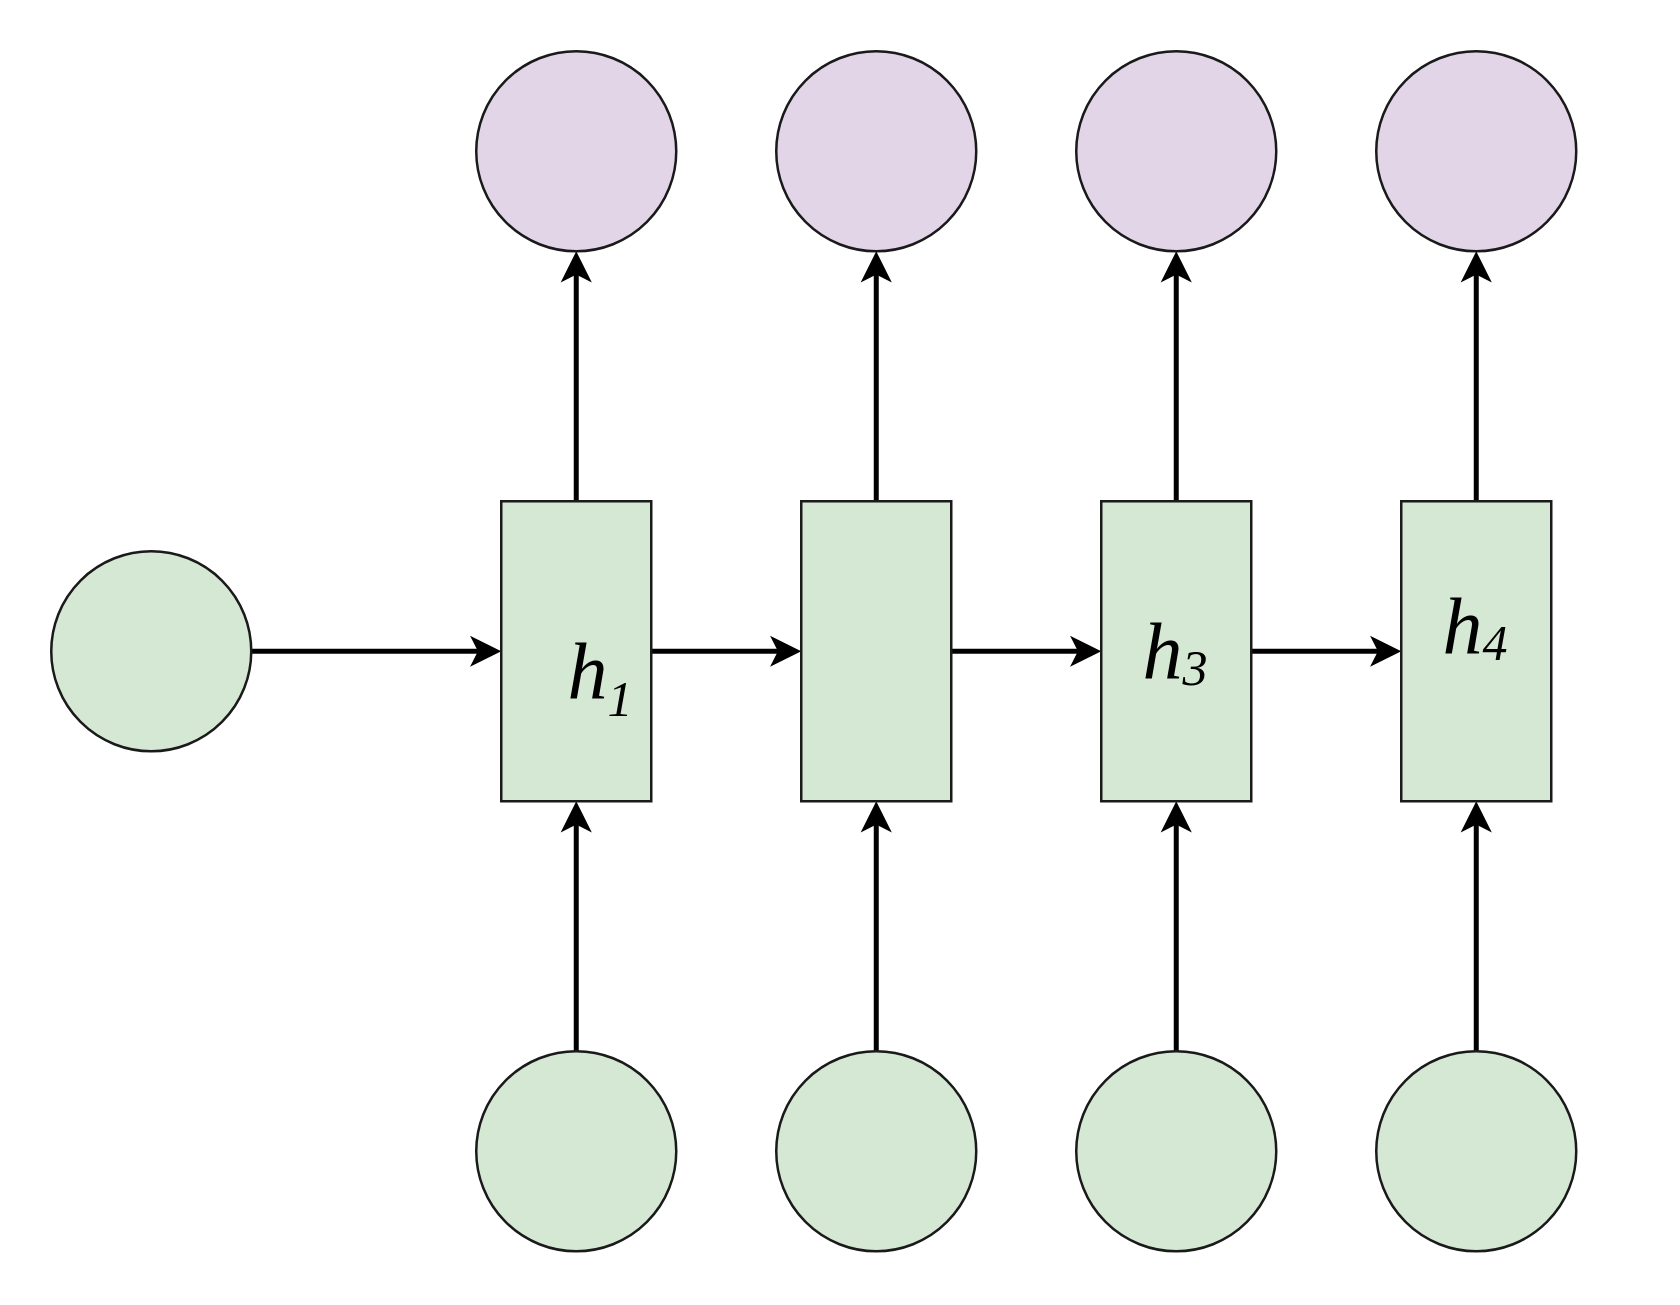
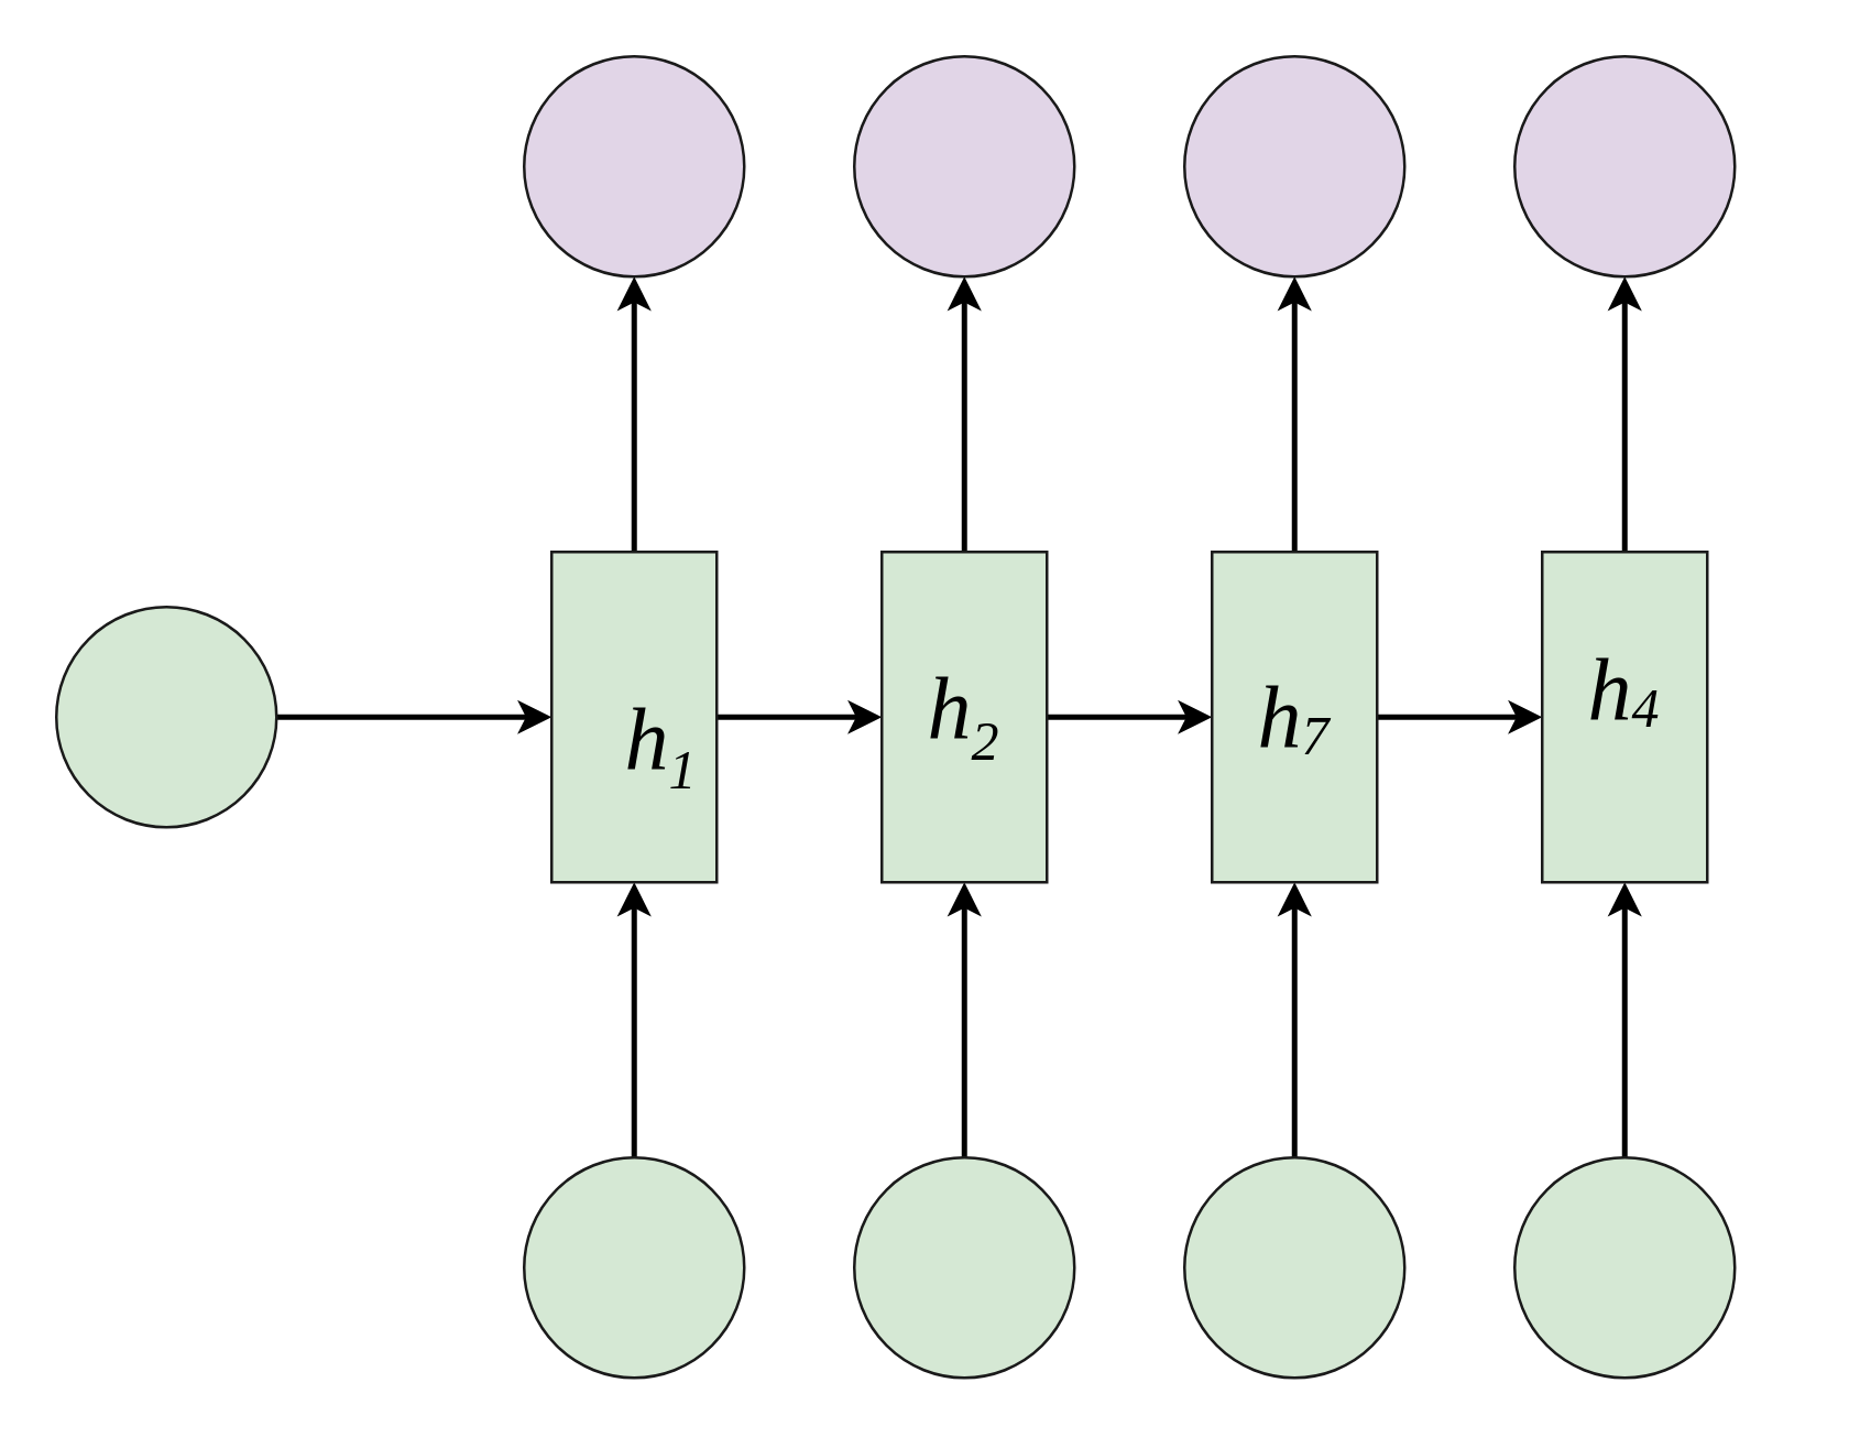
+ <mxCell id="28" value="&lt;font style=&quot;font-size: 32px&quot;&gt;h&lt;sub&gt;&lt;font style=&quot;font-size: 20px&quot;&gt;2&lt;/font&gt;&lt;/sub&gt;&lt;/font&gt;" style="text;html=1;strokeColor=none;fillColor=none;align=center;verticalAlign=middle;whiteSpace=wrap;rounded=0;fontFamily=Times New Roman;fontSize=32;fontStyle=2" vertex="1" parent="1"><mxGeometry x="320" y="245" width="60" height="30" as="geometry" /></mxCell>
- <mxCell id="29" value="&lt;font style=&quot;font-size: 32px&quot;&gt;h&lt;font size=&quot;1&quot;&gt;&lt;sub&gt;&lt;font style=&quot;font-size: 20px&quot;&gt;3&lt;/font&gt;&lt;/sub&gt;&lt;/font&gt;&lt;/font&gt;" style="text;html=1;strokeColor=none;fillColor=none;align=center;verticalAlign=middle;whiteSpace=wrap;rounded=0;fontFamily=Times New Roman;fontSize=32;fontStyle=2" vertex="1" parent="1"><mxGeometry x="440" y="245" width="60" height="30" as="geometry" /></mxCell>
+ <mxCell id="29" value="&lt;font style=&quot;font-size: 32px&quot;&gt;h&lt;font size=&quot;1&quot;&gt;&lt;sub&gt;&lt;font style=&quot;font-size: 20px&quot;&gt;7&lt;/font&gt;&lt;/sub&gt;&lt;/font&gt;&lt;/font&gt;" style="text;html=1;strokeColor=none;fillColor=none;align=center;verticalAlign=middle;whiteSpace=wrap;rounded=0;fontFamily=Times New Roman;fontSize=32;fontStyle=2" vertex="1" parent="1"><mxGeometry x="440" y="245" width="60" height="30" as="geometry" /></mxCell>
